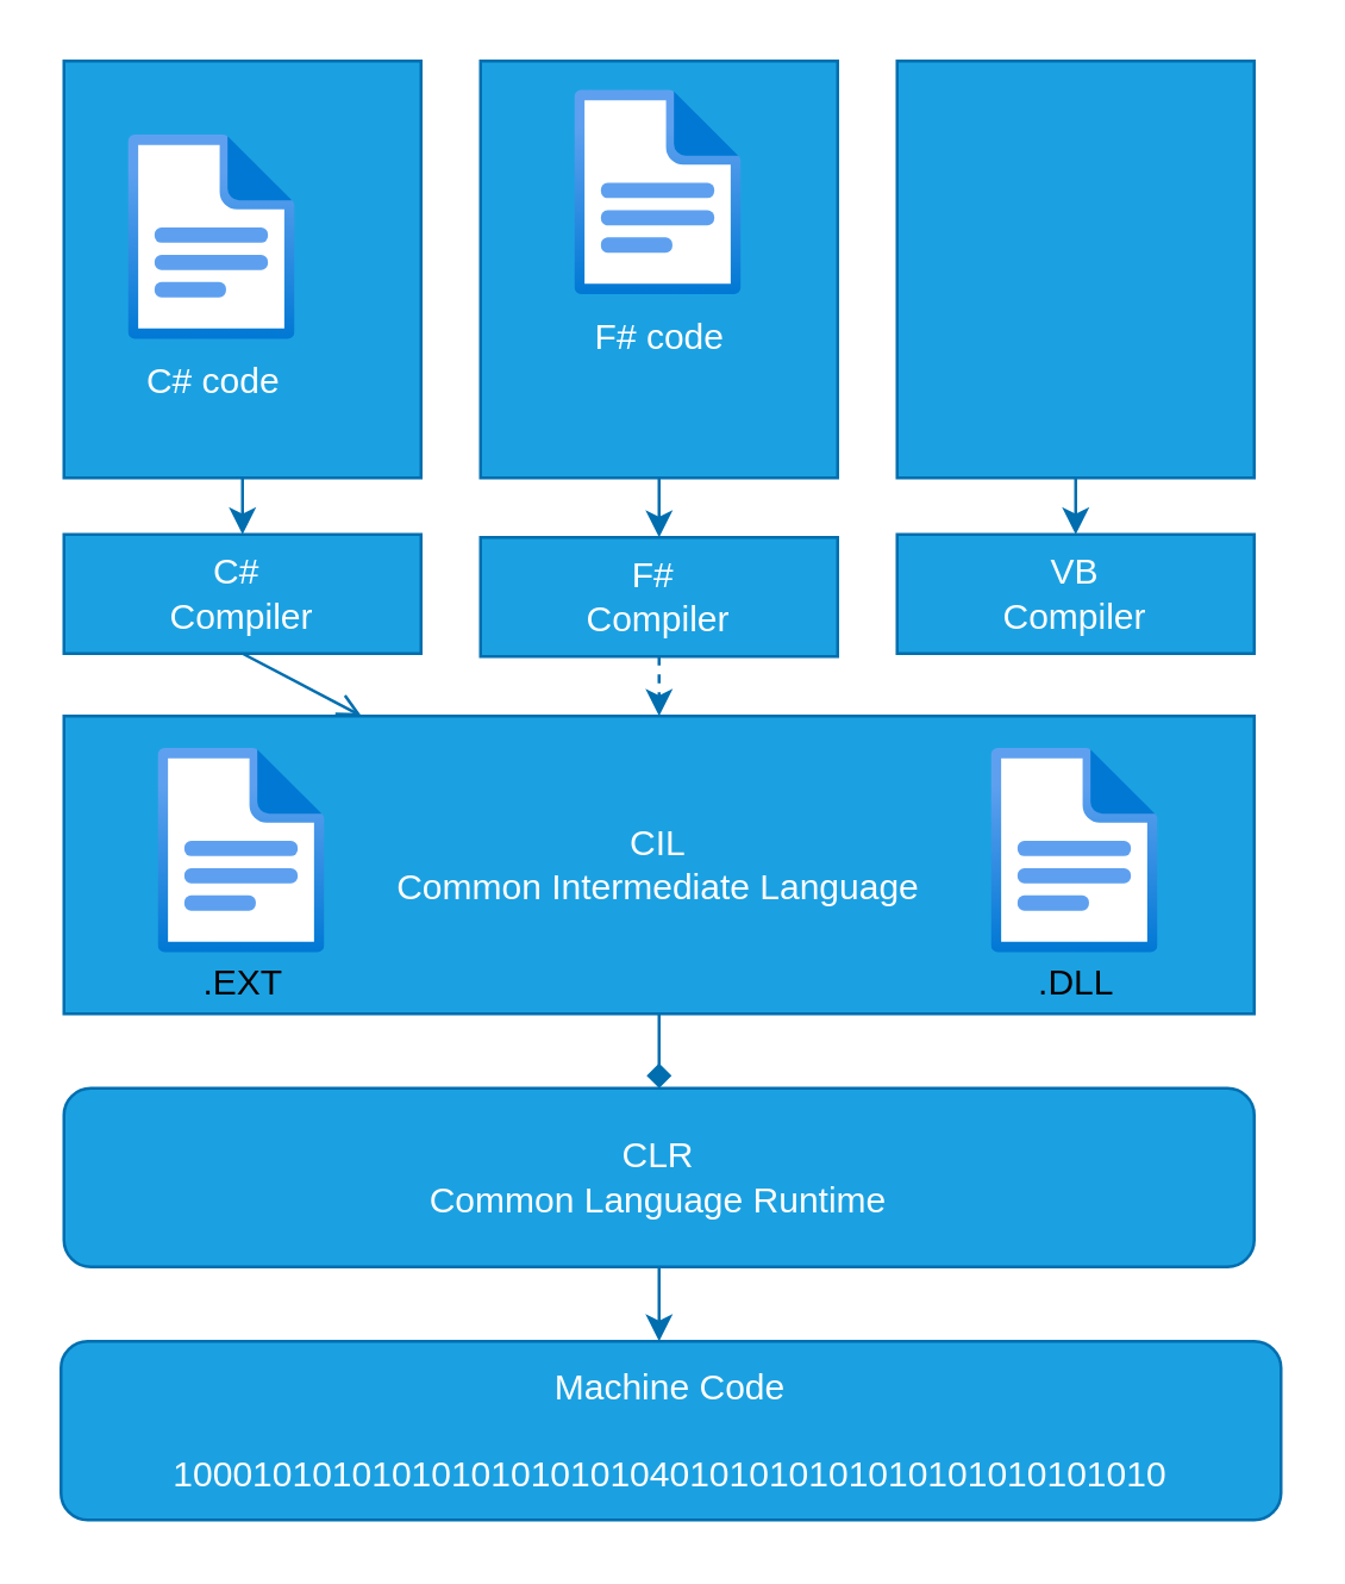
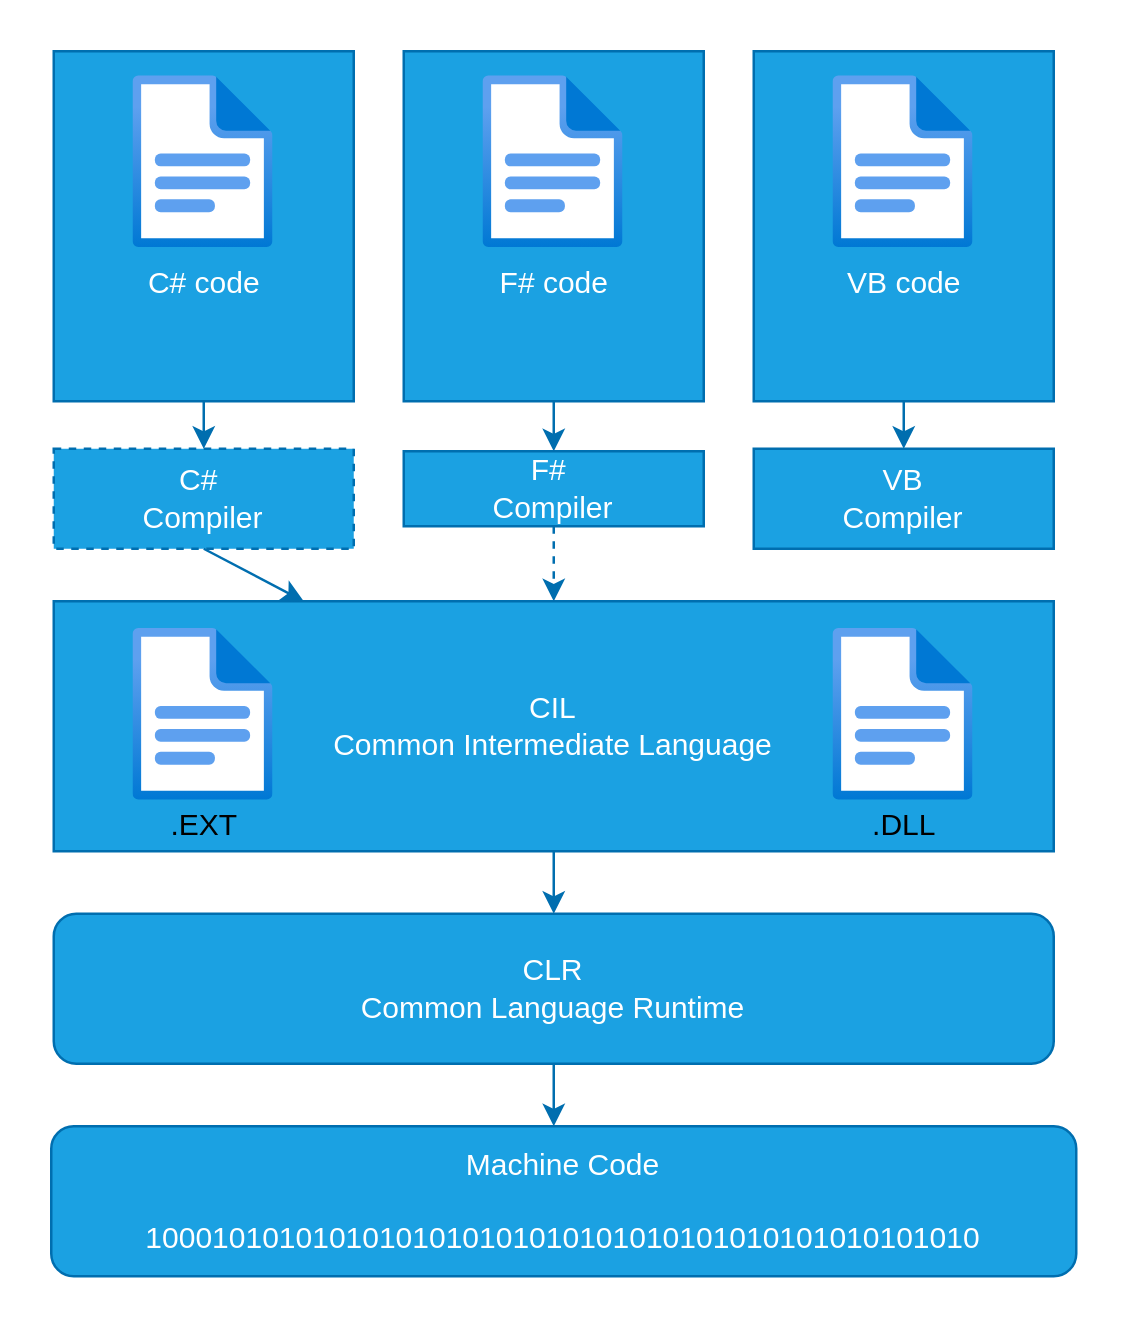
+ <mxCell id="7" value="&lt;font color=&quot;#ffffff&quot;&gt;VB code&lt;/font&gt;" style="aspect=fixed;html=1;points=[];align=center;image;fontSize=12;image=img/lib/azure2/general/File.svg;fillColor=#1ba1e2;fontColor=#000000;strokeColor=#006EAF;labelBackgroundColor=none;" parent="1" vertex="1"><mxGeometry x="333" y="30" width="56.0" height="69" as="geometry" /></mxCell>
- <mxCell id="5" value="C# code" style="aspect=fixed;html=1;points=[];align=center;image;fontSize=12;image=img/lib/azure2/general/File.svg;fillColor=#1ba1e2;fontColor=#FFFFFF;strokeColor=#006EAF;labelBackgroundColor=none;" parent="1" vertex="1"><mxGeometry x="43" y="45" width="56.0" height="69" as="geometry" /></mxCell>
+ <mxCell id="5" value="C# code" style="aspect=fixed;html=1;points=[];align=center;image;fontSize=12;image=img/lib/azure2/general/File.svg;fillColor=#1ba1e2;fontColor=#FFFFFF;strokeColor=#006EAF;labelBackgroundColor=none;" parent="1" vertex="1"><mxGeometry x="53" y="30" width="56.0" height="69" as="geometry" /></mxCell>
- <mxCell id="8" value="C#&amp;nbsp;&lt;br&gt;Compiler" style="rounded=0;whiteSpace=wrap;html=1;fillColor=#1ba1e2;fontColor=#ffffff;strokeColor=#006EAF;" parent="1" vertex="1"><mxGeometry x="21" y="179" width="120" height="40" as="geometry" /></mxCell>
+ <mxCell id="8" value="C#&amp;nbsp;&lt;br&gt;Compiler" style="rounded=0;whiteSpace=wrap;html=1;fillColor=#1ba1e2;fontColor=#ffffff;strokeColor=#006EAF;dashed=1;" parent="1" vertex="1"><mxGeometry x="21" y="179" width="120" height="40" as="geometry" /></mxCell>
- <mxCell id="9" value="F#&amp;nbsp;&lt;br&gt;Compiler" style="rounded=0;whiteSpace=wrap;html=1;fillColor=#1ba1e2;fontColor=#ffffff;strokeColor=#006EAF;" parent="1" vertex="1"><mxGeometry x="161" y="180" width="120" height="40" as="geometry" /></mxCell>
+ <mxCell id="9" value="F#&amp;nbsp;&lt;br&gt;Compiler" style="rounded=0;whiteSpace=wrap;html=1;fillColor=#1ba1e2;fontColor=#ffffff;strokeColor=#006EAF;" parent="1" vertex="1"><mxGeometry x="161" y="180" width="120" height="30" as="geometry" /></mxCell>
- <mxCell id="19" value="" style="endArrow=open;html=1;exitX=0.5;exitY=1;exitDx=0;exitDy=0;entryX=0.25;entryY=0;entryDx=0;entryDy=0;fillColor=#1ba1e2;strokeColor=#006EAF;" parent="1" source="8" target="11" edge="1"><mxGeometry width="50" height="50" relative="1" as="geometry"><mxPoint x="251" y="350" as="sourcePoint" /><mxPoint x="301" y="300" as="targetPoint" /></mxGeometry></mxCell>
+ <mxCell id="19" value="" style="endArrow=classic;html=1;exitX=0.5;exitY=1;exitDx=0;exitDy=0;entryX=0.25;entryY=0;entryDx=0;entryDy=0;fillColor=#1ba1e2;strokeColor=#006EAF;" parent="1" source="8" target="11" edge="1"><mxGeometry width="50" height="50" relative="1" as="geometry"><mxPoint x="251" y="350" as="sourcePoint" /><mxPoint x="301" y="300" as="targetPoint" /></mxGeometry></mxCell>
- <mxCell id="21" value="" style="endArrow=diamond;html=1;exitX=0.5;exitY=1;exitDx=0;exitDy=0;entryX=0.5;entryY=0;entryDx=0;entryDy=0;fillColor=#1ba1e2;strokeColor=#006EAF;" parent="1" source="11" target="14" edge="1"><mxGeometry width="50" height="50" relative="1" as="geometry"><mxPoint x="251" y="350" as="sourcePoint" /><mxPoint x="301" y="300" as="targetPoint" /></mxGeometry></mxCell>
+ <mxCell id="21" value="" style="endArrow=classic;html=1;exitX=0.5;exitY=1;exitDx=0;exitDy=0;entryX=0.5;entryY=0;entryDx=0;entryDy=0;fillColor=#1ba1e2;strokeColor=#006EAF;" parent="1" source="11" target="14" edge="1"><mxGeometry width="50" height="50" relative="1" as="geometry"><mxPoint x="251" y="350" as="sourcePoint" /><mxPoint x="301" y="300" as="targetPoint" /></mxGeometry></mxCell>
- <mxCell id="15" value="Machine Code&lt;br&gt;&lt;br&gt;10001010101010101010101040101010101010101010101010" style="rounded=1;whiteSpace=wrap;html=1;fillColor=#1ba1e2;fontColor=#ffffff;strokeColor=#006EAF;" parent="1" vertex="1"><mxGeometry x="20" y="450" width="410" height="60" as="geometry" /></mxCell>
+ <mxCell id="15" value="Machine Code&lt;br&gt;&lt;br&gt;10001010101010101010101010101010101010101010101010" style="rounded=1;whiteSpace=wrap;html=1;fillColor=#1ba1e2;fontColor=#ffffff;strokeColor=#006EAF;" parent="1" vertex="1"><mxGeometry x="20" y="450" width="410" height="60" as="geometry" /></mxCell>
